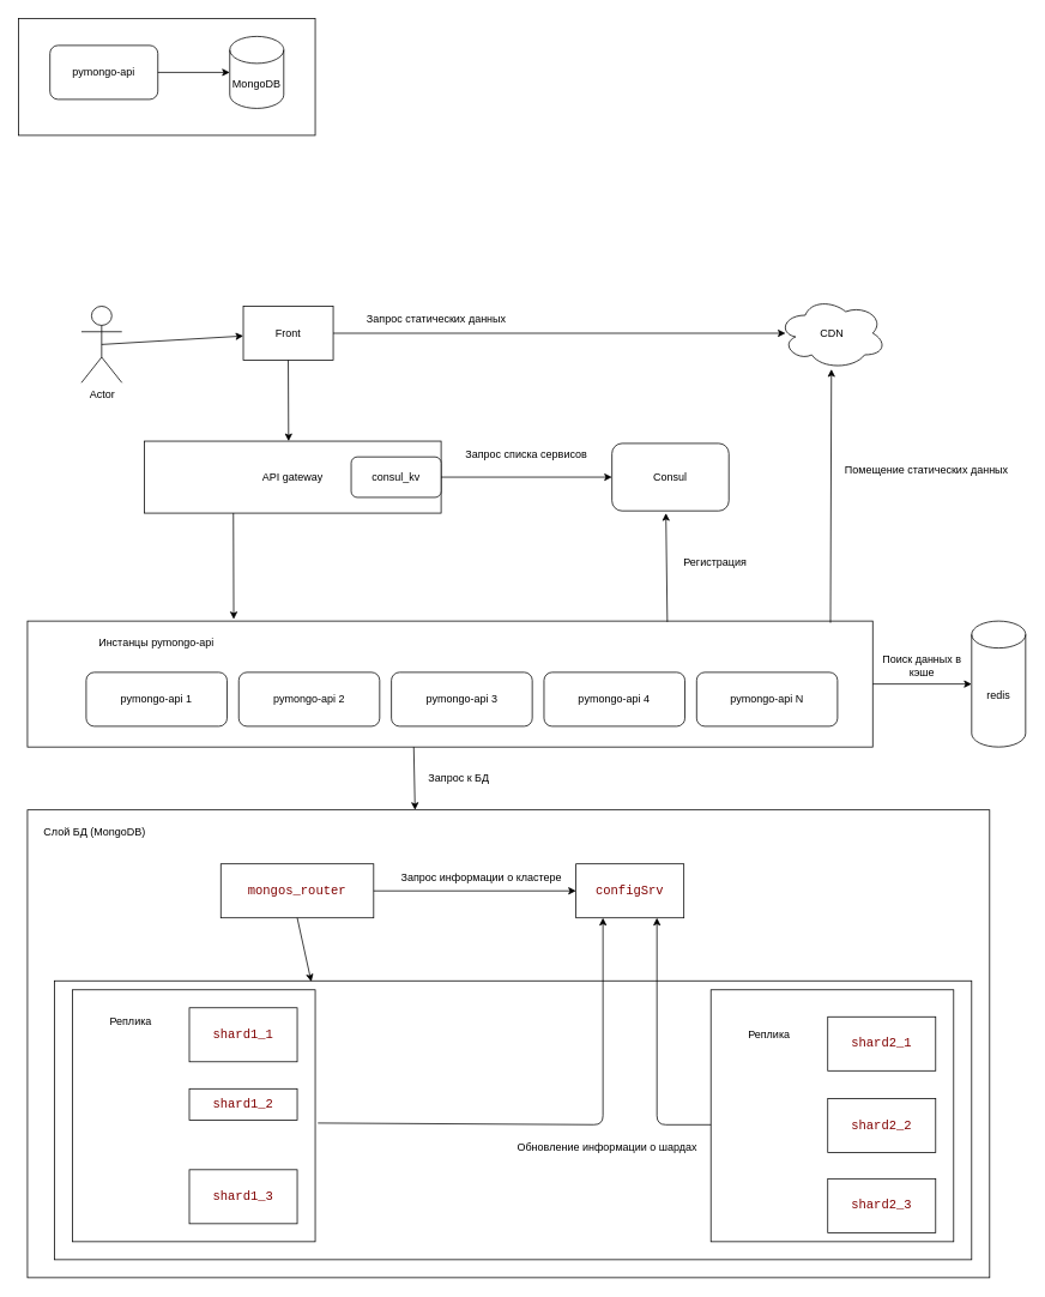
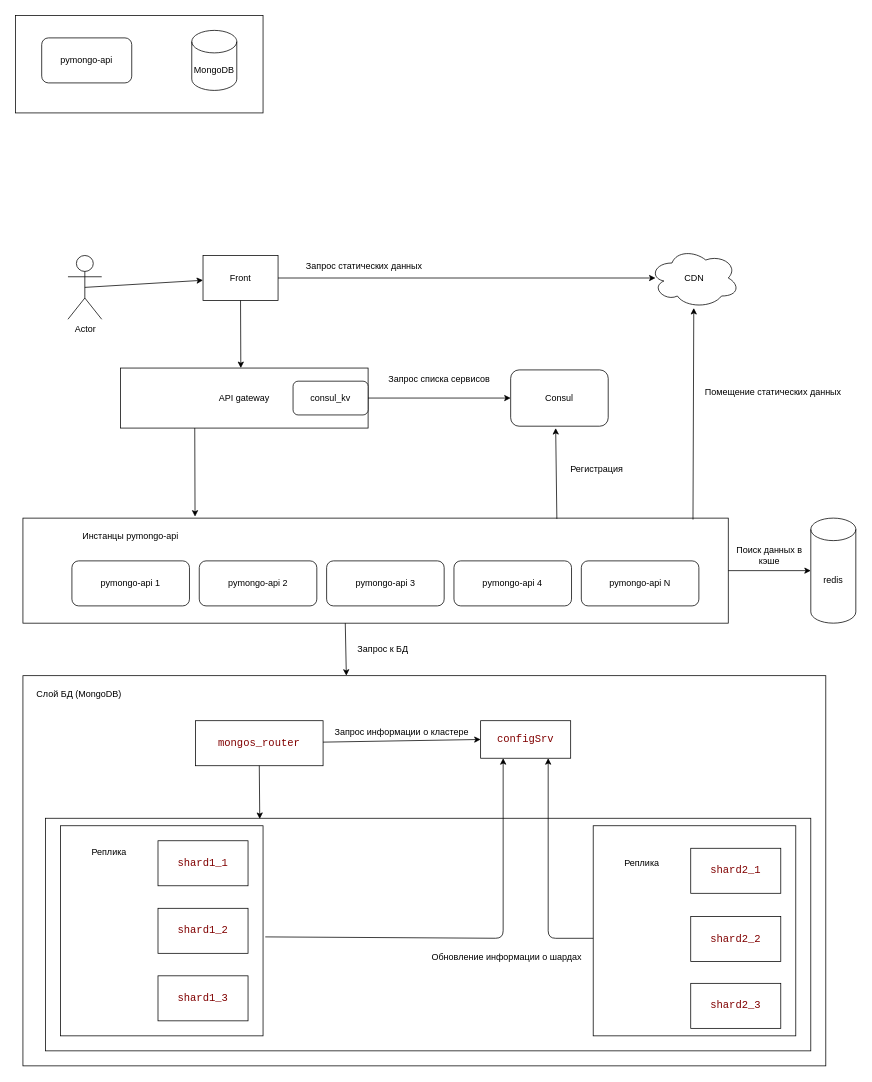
- <mxCell id="5" style="edgeStyle=orthogonalEdgeStyle;rounded=0;orthogonalLoop=1;jettySize=auto;html=1;exitX=1;exitY=0.5;exitDx=0;exitDy=0;entryX=0;entryY=0.5;entryDx=0;entryDy=0;entryPerimeter=0;" parent="2" source="4" target="3" edge="1"><mxGeometry relative="1" as="geometry" /></mxCell>
- <mxCell id="29" value="&lt;div style=&quot;background-color: rgb(255, 255, 255); font-family: Consolas, &amp;quot;Courier New&amp;quot;, monospace; font-size: 14px; line-height: 19px;&quot;&gt;&lt;span style=&quot;color: #800000;&quot;&gt;mongos_router&lt;/span&gt;&lt;/div&gt;" style="rounded=0;whiteSpace=wrap;html=1;strokeColor=rgb(0, 0, 0);fontFamily=Helvetica;fontSize=12;fontColor=rgb(0, 0, 0);startSize=0;fillColor=rgb(255, 255, 255);" parent="1" vertex="1"><mxGeometry x="245" y="960" width="170" height="60" as="geometry" /></mxCell>
+ <mxCell id="29" value="&lt;div style=&quot;background-color: rgb(255, 255, 255); font-family: Consolas, &amp;quot;Courier New&amp;quot;, monospace; font-size: 14px; line-height: 19px;&quot;&gt;&lt;span style=&quot;color: #800000;&quot;&gt;mongos_router&lt;/span&gt;&lt;/div&gt;" style="rounded=0;whiteSpace=wrap;html=1;strokeColor=rgb(0, 0, 0);fontFamily=Helvetica;fontSize=12;fontColor=rgb(0, 0, 0);startSize=0;fillColor=rgb(255, 255, 255);" parent="1" vertex="1"><mxGeometry x="260" y="960" width="170" height="60" as="geometry" /></mxCell>
- <mxCell id="30" value="&lt;div style=&quot;background-color: rgb(255, 255, 255); font-family: Consolas, &amp;quot;Courier New&amp;quot;, monospace; font-size: 14px; line-height: 19px;&quot;&gt;&lt;span style=&quot;color: #800000;&quot;&gt;configSrv&lt;/span&gt;&lt;/div&gt;" style="rounded=0;whiteSpace=wrap;html=1;strokeColor=rgb(0, 0, 0);fontFamily=Helvetica;fontSize=12;fontColor=rgb(0, 0, 0);startSize=0;fillColor=rgb(255, 255, 255);" parent="1" vertex="1"><mxGeometry x="640" y="960" width="120" height="60" as="geometry" /></mxCell>
+ <mxCell id="30" value="&lt;div style=&quot;background-color: rgb(255, 255, 255); font-family: Consolas, &amp;quot;Courier New&amp;quot;, monospace; font-size: 14px; line-height: 19px;&quot;&gt;&lt;span style=&quot;color: #800000;&quot;&gt;configSrv&lt;/span&gt;&lt;/div&gt;" style="rounded=0;whiteSpace=wrap;html=1;strokeColor=rgb(0, 0, 0);fontFamily=Helvetica;fontSize=12;fontColor=rgb(0, 0, 0);startSize=0;fillColor=rgb(255, 255, 255);" parent="1" vertex="1"><mxGeometry x="640" y="960" width="120" height="50" as="geometry" /></mxCell>
- <mxCell id="42" value="&lt;div style=&quot;background-color: rgb(255, 255, 255); font-family: Consolas, &amp;quot;Courier New&amp;quot;, monospace; font-size: 14px; line-height: 19px;&quot;&gt;&lt;span style=&quot;color: #800000;&quot;&gt;shard1_2&lt;/span&gt;&lt;/div&gt;" style="rounded=0;whiteSpace=wrap;html=1;strokeColor=rgb(0, 0, 0);fontFamily=Helvetica;fontSize=12;fontColor=rgb(0, 0, 0);startSize=0;fillColor=rgb(255, 255, 255);" parent="1" vertex="1"><mxGeometry x="210" y="1210" width="120" height="35" as="geometry" /></mxCell>
+ <mxCell id="42" value="&lt;div style=&quot;background-color: rgb(255, 255, 255); font-family: Consolas, &amp;quot;Courier New&amp;quot;, monospace; font-size: 14px; line-height: 19px;&quot;&gt;&lt;span style=&quot;color: #800000;&quot;&gt;shard1_2&lt;/span&gt;&lt;/div&gt;" style="rounded=0;whiteSpace=wrap;html=1;strokeColor=rgb(0, 0, 0);fontFamily=Helvetica;fontSize=12;fontColor=rgb(0, 0, 0);startSize=0;fillColor=rgb(255, 255, 255);" parent="1" vertex="1"><mxGeometry x="210" y="1210" width="120" height="60" as="geometry" /></mxCell>
